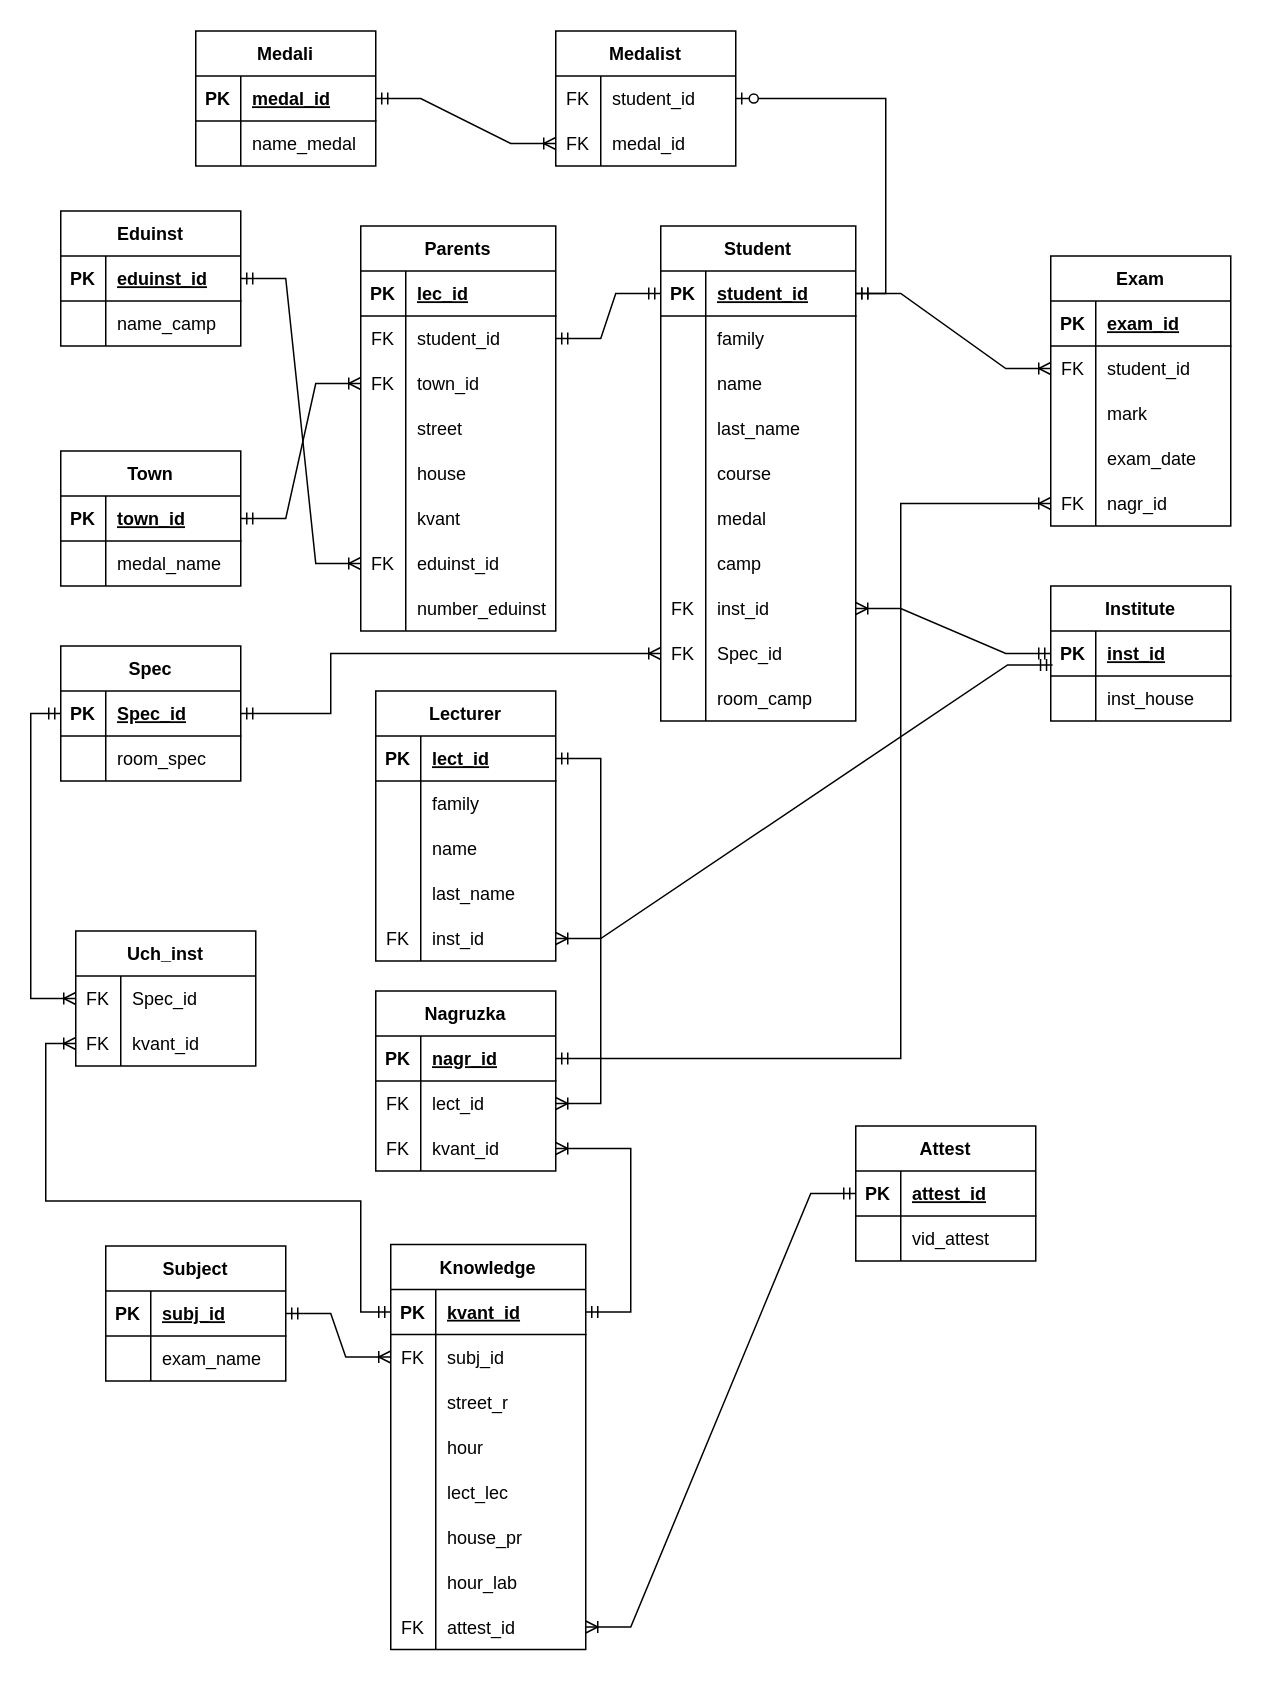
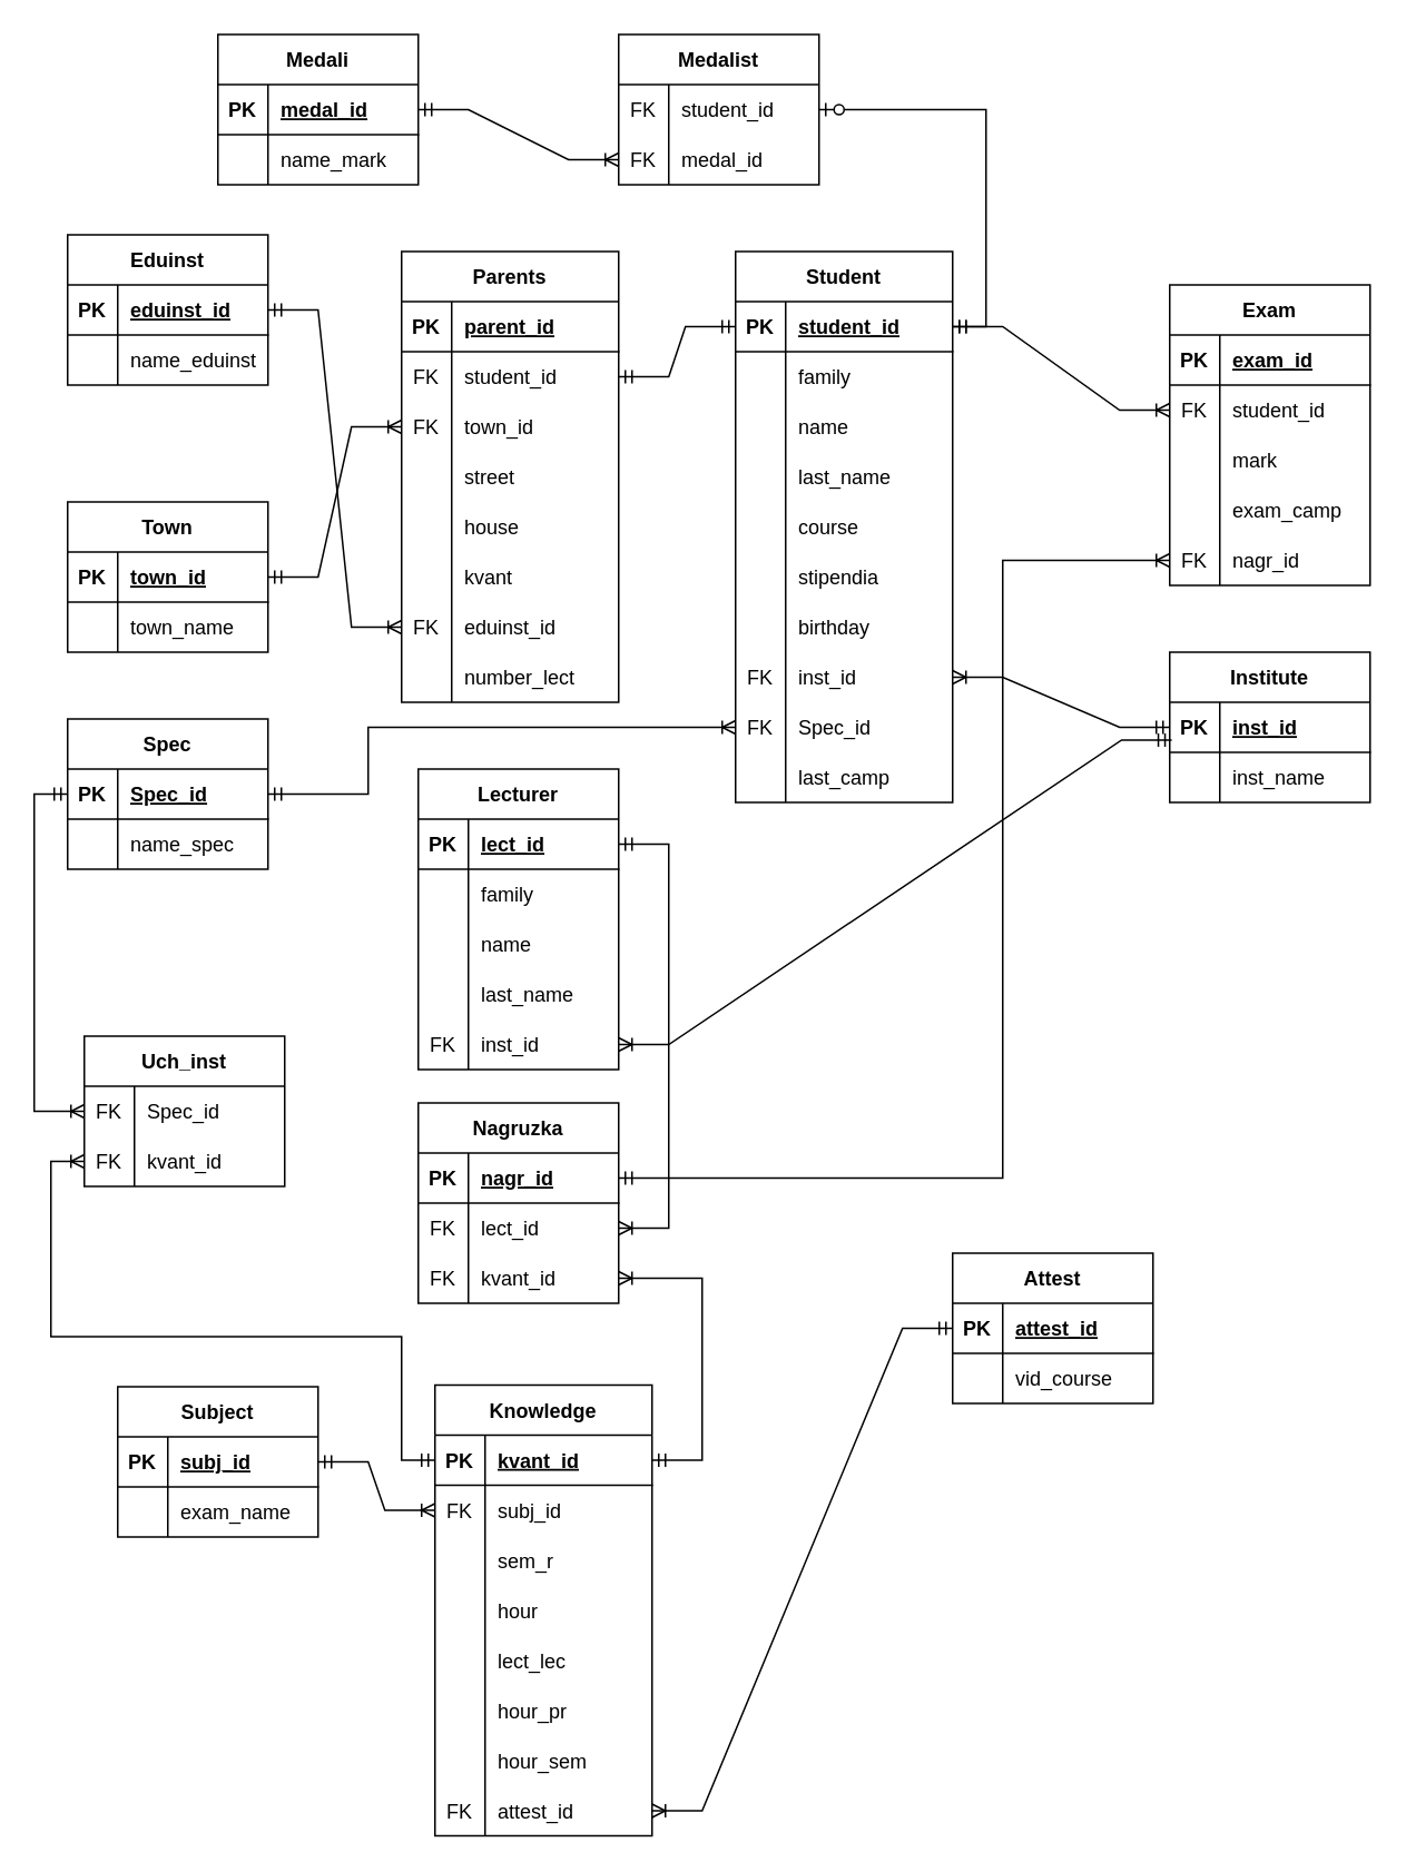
- <mxCell id="8" value="name_medal" style="shape=partialRectangle;connectable=0;fillColor=none;top=0;left=0;bottom=0;right=0;align=left;spacingLeft=6;overflow=hidden;" vertex="1" parent="6"><mxGeometry x="30" width="90" height="30" as="geometry"><mxRectangle width="90" height="30" as="alternateBounds" /></mxGeometry></mxCell>
+ <mxCell id="8" value="name_mark" style="shape=partialRectangle;connectable=0;fillColor=none;top=0;left=0;bottom=0;right=0;align=left;spacingLeft=6;overflow=hidden;" vertex="1" parent="6"><mxGeometry x="30" width="90" height="30" as="geometry"><mxRectangle width="90" height="30" as="alternateBounds" /></mxGeometry></mxCell>
- <mxCell id="42" value="lec_id" style="shape=partialRectangle;connectable=0;fillColor=none;top=0;left=0;bottom=0;right=0;align=left;spacingLeft=6;fontStyle=5;overflow=hidden;" vertex="1" parent="40"><mxGeometry x="30" width="100" height="30" as="geometry"><mxRectangle width="100" height="30" as="alternateBounds" /></mxGeometry></mxCell>
+ <mxCell id="42" value="parent_id" style="shape=partialRectangle;connectable=0;fillColor=none;top=0;left=0;bottom=0;right=0;align=left;spacingLeft=6;fontStyle=5;overflow=hidden;" vertex="1" parent="40"><mxGeometry x="30" width="100" height="30" as="geometry"><mxRectangle width="100" height="30" as="alternateBounds" /></mxGeometry></mxCell>
- <mxCell id="15" value="name_camp" style="shape=partialRectangle;connectable=0;fillColor=none;top=0;left=0;bottom=0;right=0;align=left;spacingLeft=6;overflow=hidden;" vertex="1" parent="13"><mxGeometry x="30" width="90" height="30" as="geometry"><mxRectangle width="90" height="30" as="alternateBounds" /></mxGeometry></mxCell>
+ <mxCell id="15" value="name_eduinst" style="shape=partialRectangle;connectable=0;fillColor=none;top=0;left=0;bottom=0;right=0;align=left;spacingLeft=6;overflow=hidden;" vertex="1" parent="13"><mxGeometry x="30" width="90" height="30" as="geometry"><mxRectangle width="90" height="30" as="alternateBounds" /></mxGeometry></mxCell>
- <mxCell id="35" value="exam_date" style="shape=partialRectangle;connectable=0;fillColor=none;top=0;left=0;bottom=0;right=0;align=left;spacingLeft=6;overflow=hidden;" vertex="1" parent="33"><mxGeometry x="30" width="90" height="30" as="geometry"><mxRectangle width="90" height="30" as="alternateBounds" /></mxGeometry></mxCell>
+ <mxCell id="35" value="exam_camp" style="shape=partialRectangle;connectable=0;fillColor=none;top=0;left=0;bottom=0;right=0;align=left;spacingLeft=6;overflow=hidden;" vertex="1" parent="33"><mxGeometry x="30" width="90" height="30" as="geometry"><mxRectangle width="90" height="30" as="alternateBounds" /></mxGeometry></mxCell>
- <mxCell id="82" value="medal" style="shape=partialRectangle;connectable=0;fillColor=none;top=0;left=0;bottom=0;right=0;align=left;spacingLeft=6;overflow=hidden;" vertex="1" parent="80"><mxGeometry x="30" width="100" height="30" as="geometry"><mxRectangle width="100" height="30" as="alternateBounds" /></mxGeometry></mxCell>
+ <mxCell id="82" value="stipendia" style="shape=partialRectangle;connectable=0;fillColor=none;top=0;left=0;bottom=0;right=0;align=left;spacingLeft=6;overflow=hidden;" vertex="1" parent="80"><mxGeometry x="30" width="100" height="30" as="geometry"><mxRectangle width="100" height="30" as="alternateBounds" /></mxGeometry></mxCell>
- <mxCell id="22" value="medal_name" style="shape=partialRectangle;connectable=0;fillColor=none;top=0;left=0;bottom=0;right=0;align=left;spacingLeft=6;overflow=hidden;" vertex="1" parent="20"><mxGeometry x="30" width="90" height="30" as="geometry"><mxRectangle width="90" height="30" as="alternateBounds" /></mxGeometry></mxCell>
+ <mxCell id="22" value="town_name" style="shape=partialRectangle;connectable=0;fillColor=none;top=0;left=0;bottom=0;right=0;align=left;spacingLeft=6;overflow=hidden;" vertex="1" parent="20"><mxGeometry x="30" width="90" height="30" as="geometry"><mxRectangle width="90" height="30" as="alternateBounds" /></mxGeometry></mxCell>
- <mxCell id="85" value="camp" style="shape=partialRectangle;connectable=0;fillColor=none;top=0;left=0;bottom=0;right=0;align=left;spacingLeft=6;overflow=hidden;" vertex="1" parent="83"><mxGeometry x="30" width="100" height="30" as="geometry"><mxRectangle width="100" height="30" as="alternateBounds" /></mxGeometry></mxCell>
+ <mxCell id="85" value="birthday" style="shape=partialRectangle;connectable=0;fillColor=none;top=0;left=0;bottom=0;right=0;align=left;spacingLeft=6;overflow=hidden;" vertex="1" parent="83"><mxGeometry x="30" width="100" height="30" as="geometry"><mxRectangle width="100" height="30" as="alternateBounds" /></mxGeometry></mxCell>
- <mxCell id="63" value="number_eduinst" style="shape=partialRectangle;connectable=0;fillColor=none;top=0;left=0;bottom=0;right=0;align=left;spacingLeft=6;overflow=hidden;" vertex="1" parent="61"><mxGeometry x="30" width="100" height="30" as="geometry"><mxRectangle width="100" height="30" as="alternateBounds" /></mxGeometry></mxCell>
+ <mxCell id="63" value="number_lect" style="shape=partialRectangle;connectable=0;fillColor=none;top=0;left=0;bottom=0;right=0;align=left;spacingLeft=6;overflow=hidden;" vertex="1" parent="61"><mxGeometry x="30" width="100" height="30" as="geometry"><mxRectangle width="100" height="30" as="alternateBounds" /></mxGeometry></mxCell>
- <mxCell id="94" value="room_camp" style="shape=partialRectangle;connectable=0;fillColor=none;top=0;left=0;bottom=0;right=0;align=left;spacingLeft=6;overflow=hidden;" vertex="1" parent="92"><mxGeometry x="30" width="100" height="30" as="geometry"><mxRectangle width="100" height="30" as="alternateBounds" /></mxGeometry></mxCell>
+ <mxCell id="94" value="last_camp" style="shape=partialRectangle;connectable=0;fillColor=none;top=0;left=0;bottom=0;right=0;align=left;spacingLeft=6;overflow=hidden;" vertex="1" parent="92"><mxGeometry x="30" width="100" height="30" as="geometry"><mxRectangle width="100" height="30" as="alternateBounds" /></mxGeometry></mxCell>
- <mxCell id="101" value="inst_house" style="shape=partialRectangle;connectable=0;fillColor=none;top=0;left=0;bottom=0;right=0;align=left;spacingLeft=6;overflow=hidden;" vertex="1" parent="99"><mxGeometry x="30" width="90" height="30" as="geometry"><mxRectangle width="90" height="30" as="alternateBounds" /></mxGeometry></mxCell>
+ <mxCell id="101" value="inst_name" style="shape=partialRectangle;connectable=0;fillColor=none;top=0;left=0;bottom=0;right=0;align=left;spacingLeft=6;overflow=hidden;" vertex="1" parent="99"><mxGeometry x="30" width="90" height="30" as="geometry"><mxRectangle width="90" height="30" as="alternateBounds" /></mxGeometry></mxCell>
- <mxCell id="108" value="room_spec" style="shape=partialRectangle;connectable=0;fillColor=none;top=0;left=0;bottom=0;right=0;align=left;spacingLeft=6;overflow=hidden;" vertex="1" parent="106"><mxGeometry x="30" width="90" height="30" as="geometry"><mxRectangle width="90" height="30" as="alternateBounds" /></mxGeometry></mxCell>
+ <mxCell id="108" value="name_spec" style="shape=partialRectangle;connectable=0;fillColor=none;top=0;left=0;bottom=0;right=0;align=left;spacingLeft=6;overflow=hidden;" vertex="1" parent="106"><mxGeometry x="30" width="90" height="30" as="geometry"><mxRectangle width="90" height="30" as="alternateBounds" /></mxGeometry></mxCell>
- <mxCell id="141" value="vid_attest" style="shape=partialRectangle;connectable=0;fillColor=none;top=0;left=0;bottom=0;right=0;align=left;spacingLeft=6;overflow=hidden;" vertex="1" parent="139"><mxGeometry x="30" width="90" height="30" as="geometry"><mxRectangle width="90" height="30" as="alternateBounds" /></mxGeometry></mxCell>
+ <mxCell id="141" value="vid_course" style="shape=partialRectangle;connectable=0;fillColor=none;top=0;left=0;bottom=0;right=0;align=left;spacingLeft=6;overflow=hidden;" vertex="1" parent="139"><mxGeometry x="30" width="90" height="30" as="geometry"><mxRectangle width="90" height="30" as="alternateBounds" /></mxGeometry></mxCell>
- <mxCell id="158" value="street_r" style="shape=partialRectangle;connectable=0;fillColor=none;top=0;left=0;bottom=0;right=0;align=left;spacingLeft=6;overflow=hidden;" vertex="1" parent="156"><mxGeometry x="30" width="100" height="30" as="geometry"><mxRectangle width="100" height="30" as="alternateBounds" /></mxGeometry></mxCell>
+ <mxCell id="158" value="sem_r" style="shape=partialRectangle;connectable=0;fillColor=none;top=0;left=0;bottom=0;right=0;align=left;spacingLeft=6;overflow=hidden;" vertex="1" parent="156"><mxGeometry x="30" width="100" height="30" as="geometry"><mxRectangle width="100" height="30" as="alternateBounds" /></mxGeometry></mxCell>
- <mxCell id="167" value="house_pr" style="shape=partialRectangle;connectable=0;fillColor=none;top=0;left=0;bottom=0;right=0;align=left;spacingLeft=6;overflow=hidden;" vertex="1" parent="165"><mxGeometry x="30" width="100" height="30" as="geometry"><mxRectangle width="100" height="30" as="alternateBounds" /></mxGeometry></mxCell>
+ <mxCell id="167" value="hour_pr" style="shape=partialRectangle;connectable=0;fillColor=none;top=0;left=0;bottom=0;right=0;align=left;spacingLeft=6;overflow=hidden;" vertex="1" parent="165"><mxGeometry x="30" width="100" height="30" as="geometry"><mxRectangle width="100" height="30" as="alternateBounds" /></mxGeometry></mxCell>
- <mxCell id="170" value="hour_lab" style="shape=partialRectangle;connectable=0;fillColor=none;top=0;left=0;bottom=0;right=0;align=left;spacingLeft=6;overflow=hidden;" vertex="1" parent="168"><mxGeometry x="30" width="100" height="30" as="geometry"><mxRectangle width="100" height="30" as="alternateBounds" /></mxGeometry></mxCell>
+ <mxCell id="170" value="hour_sem" style="shape=partialRectangle;connectable=0;fillColor=none;top=0;left=0;bottom=0;right=0;align=left;spacingLeft=6;overflow=hidden;" vertex="1" parent="168"><mxGeometry x="30" width="100" height="30" as="geometry"><mxRectangle width="100" height="30" as="alternateBounds" /></mxGeometry></mxCell>
